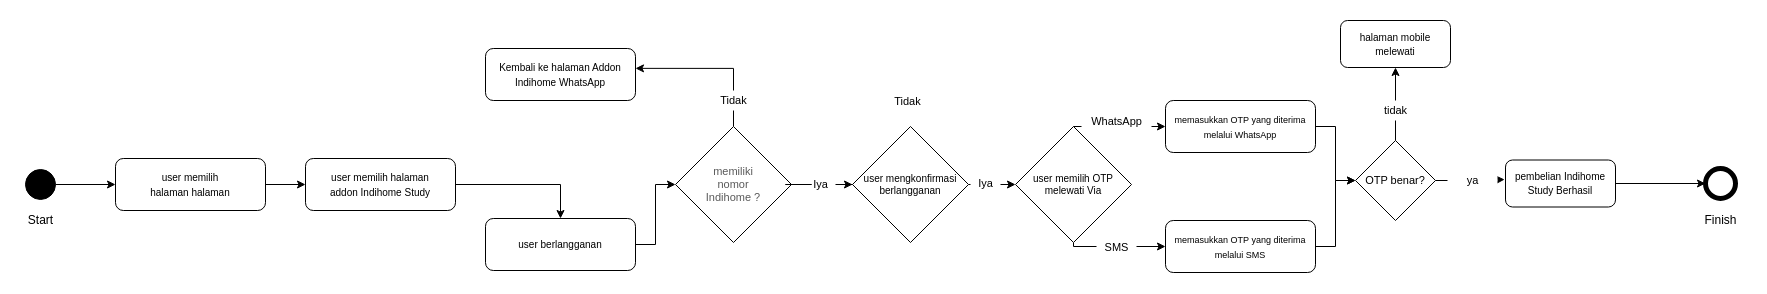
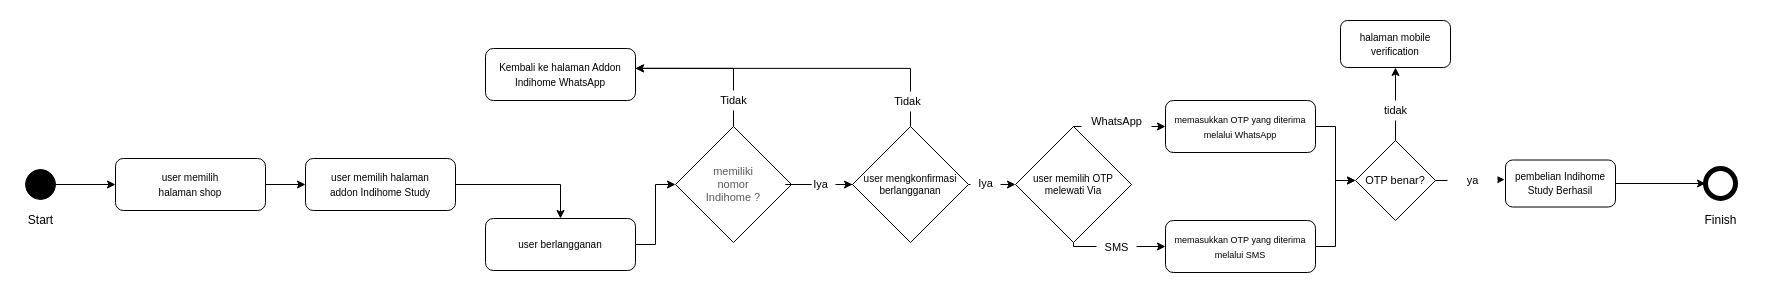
- <mxCell id="41" value="&lt;font style=&quot;font-size: 10px&quot;&gt;halaman mobile melewati&lt;/font&gt;" style="rounded=1;whiteSpace=wrap;html=1;fontSize=11;strokeWidth=1;fillColor=none;" vertex="1" parent="1"><mxGeometry x="1340" y="20" width="110" height="47" as="geometry" /></mxCell>
+ <mxCell id="41" value="&lt;font style=&quot;font-size: 10px&quot;&gt;halaman mobile verification&lt;/font&gt;" style="rounded=1;whiteSpace=wrap;html=1;fontSize=11;strokeWidth=1;fillColor=none;" vertex="1" parent="1"><mxGeometry x="1340" y="20" width="110" height="47" as="geometry" /></mxCell>
+ <mxCell id="15" style="edgeStyle=orthogonalEdgeStyle;rounded=0;orthogonalLoop=1;jettySize=auto;html=1;entryX=1;entryY=0.382;entryDx=0;entryDy=0;entryPerimeter=0;fontSize=11;" edge="1" parent="1" source="16" target="27"><mxGeometry relative="1" as="geometry"><Array as="points"><mxPoint x="910" y="68" /></Array></mxGeometry></mxCell>
- <mxCell id="4" value="&lt;span style=&quot;font-size: 10px&quot;&gt;user memilih&lt;/span&gt;&lt;br style=&quot;font-size: 10px&quot;&gt;&lt;span style=&quot;font-size: 10px&quot;&gt;halaman halaman&lt;/span&gt;" style="rounded=1;whiteSpace=wrap;html=1;fillColor=#FFFFFF;" vertex="1" parent="1"><mxGeometry x="115" y="158" width="150" height="52" as="geometry" /></mxCell>
+ <mxCell id="4" value="&lt;span style=&quot;font-size: 10px&quot;&gt;user memilih&lt;/span&gt;&lt;br style=&quot;font-size: 10px&quot;&gt;&lt;span style=&quot;font-size: 10px&quot;&gt;halaman shop&lt;/span&gt;" style="rounded=1;whiteSpace=wrap;html=1;fillColor=#FFFFFF;" vertex="1" parent="1"><mxGeometry x="115" y="158" width="150" height="52" as="geometry" /></mxCell>
